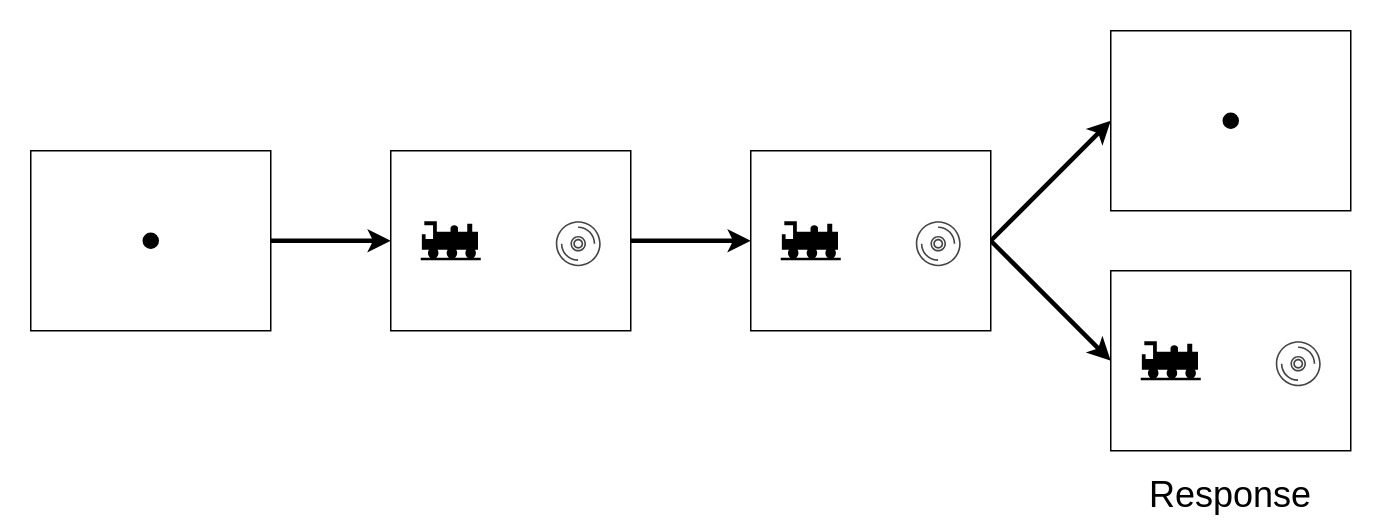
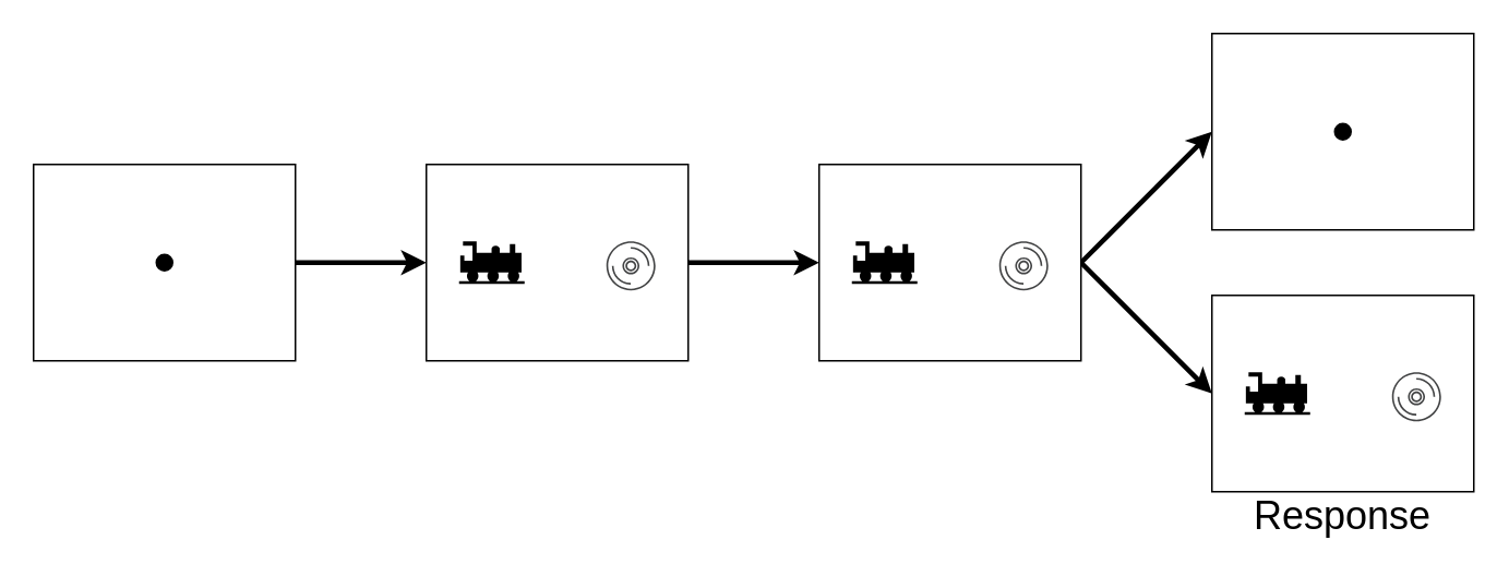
- <mxCell id="19" value="&lt;span style=&quot;font-size: 24px;&quot;&gt;Response&lt;/span&gt;" style="text;html=1;strokeColor=none;fillColor=none;align=center;verticalAlign=middle;whiteSpace=wrap;rounded=0;" vertex="1" parent="1"><mxGeometry x="740" y="315" width="160" height="30" as="geometry" /></mxCell>
+ <mxCell id="19" value="&lt;span style=&quot;font-size: 24px;&quot;&gt;Response&lt;/span&gt;" style="text;html=1;strokeColor=none;fillColor=none;align=center;verticalAlign=middle;whiteSpace=wrap;rounded=0;" vertex="1" parent="1"><mxGeometry x="740" y="300" width="160" height="30" as="geometry" /></mxCell>
